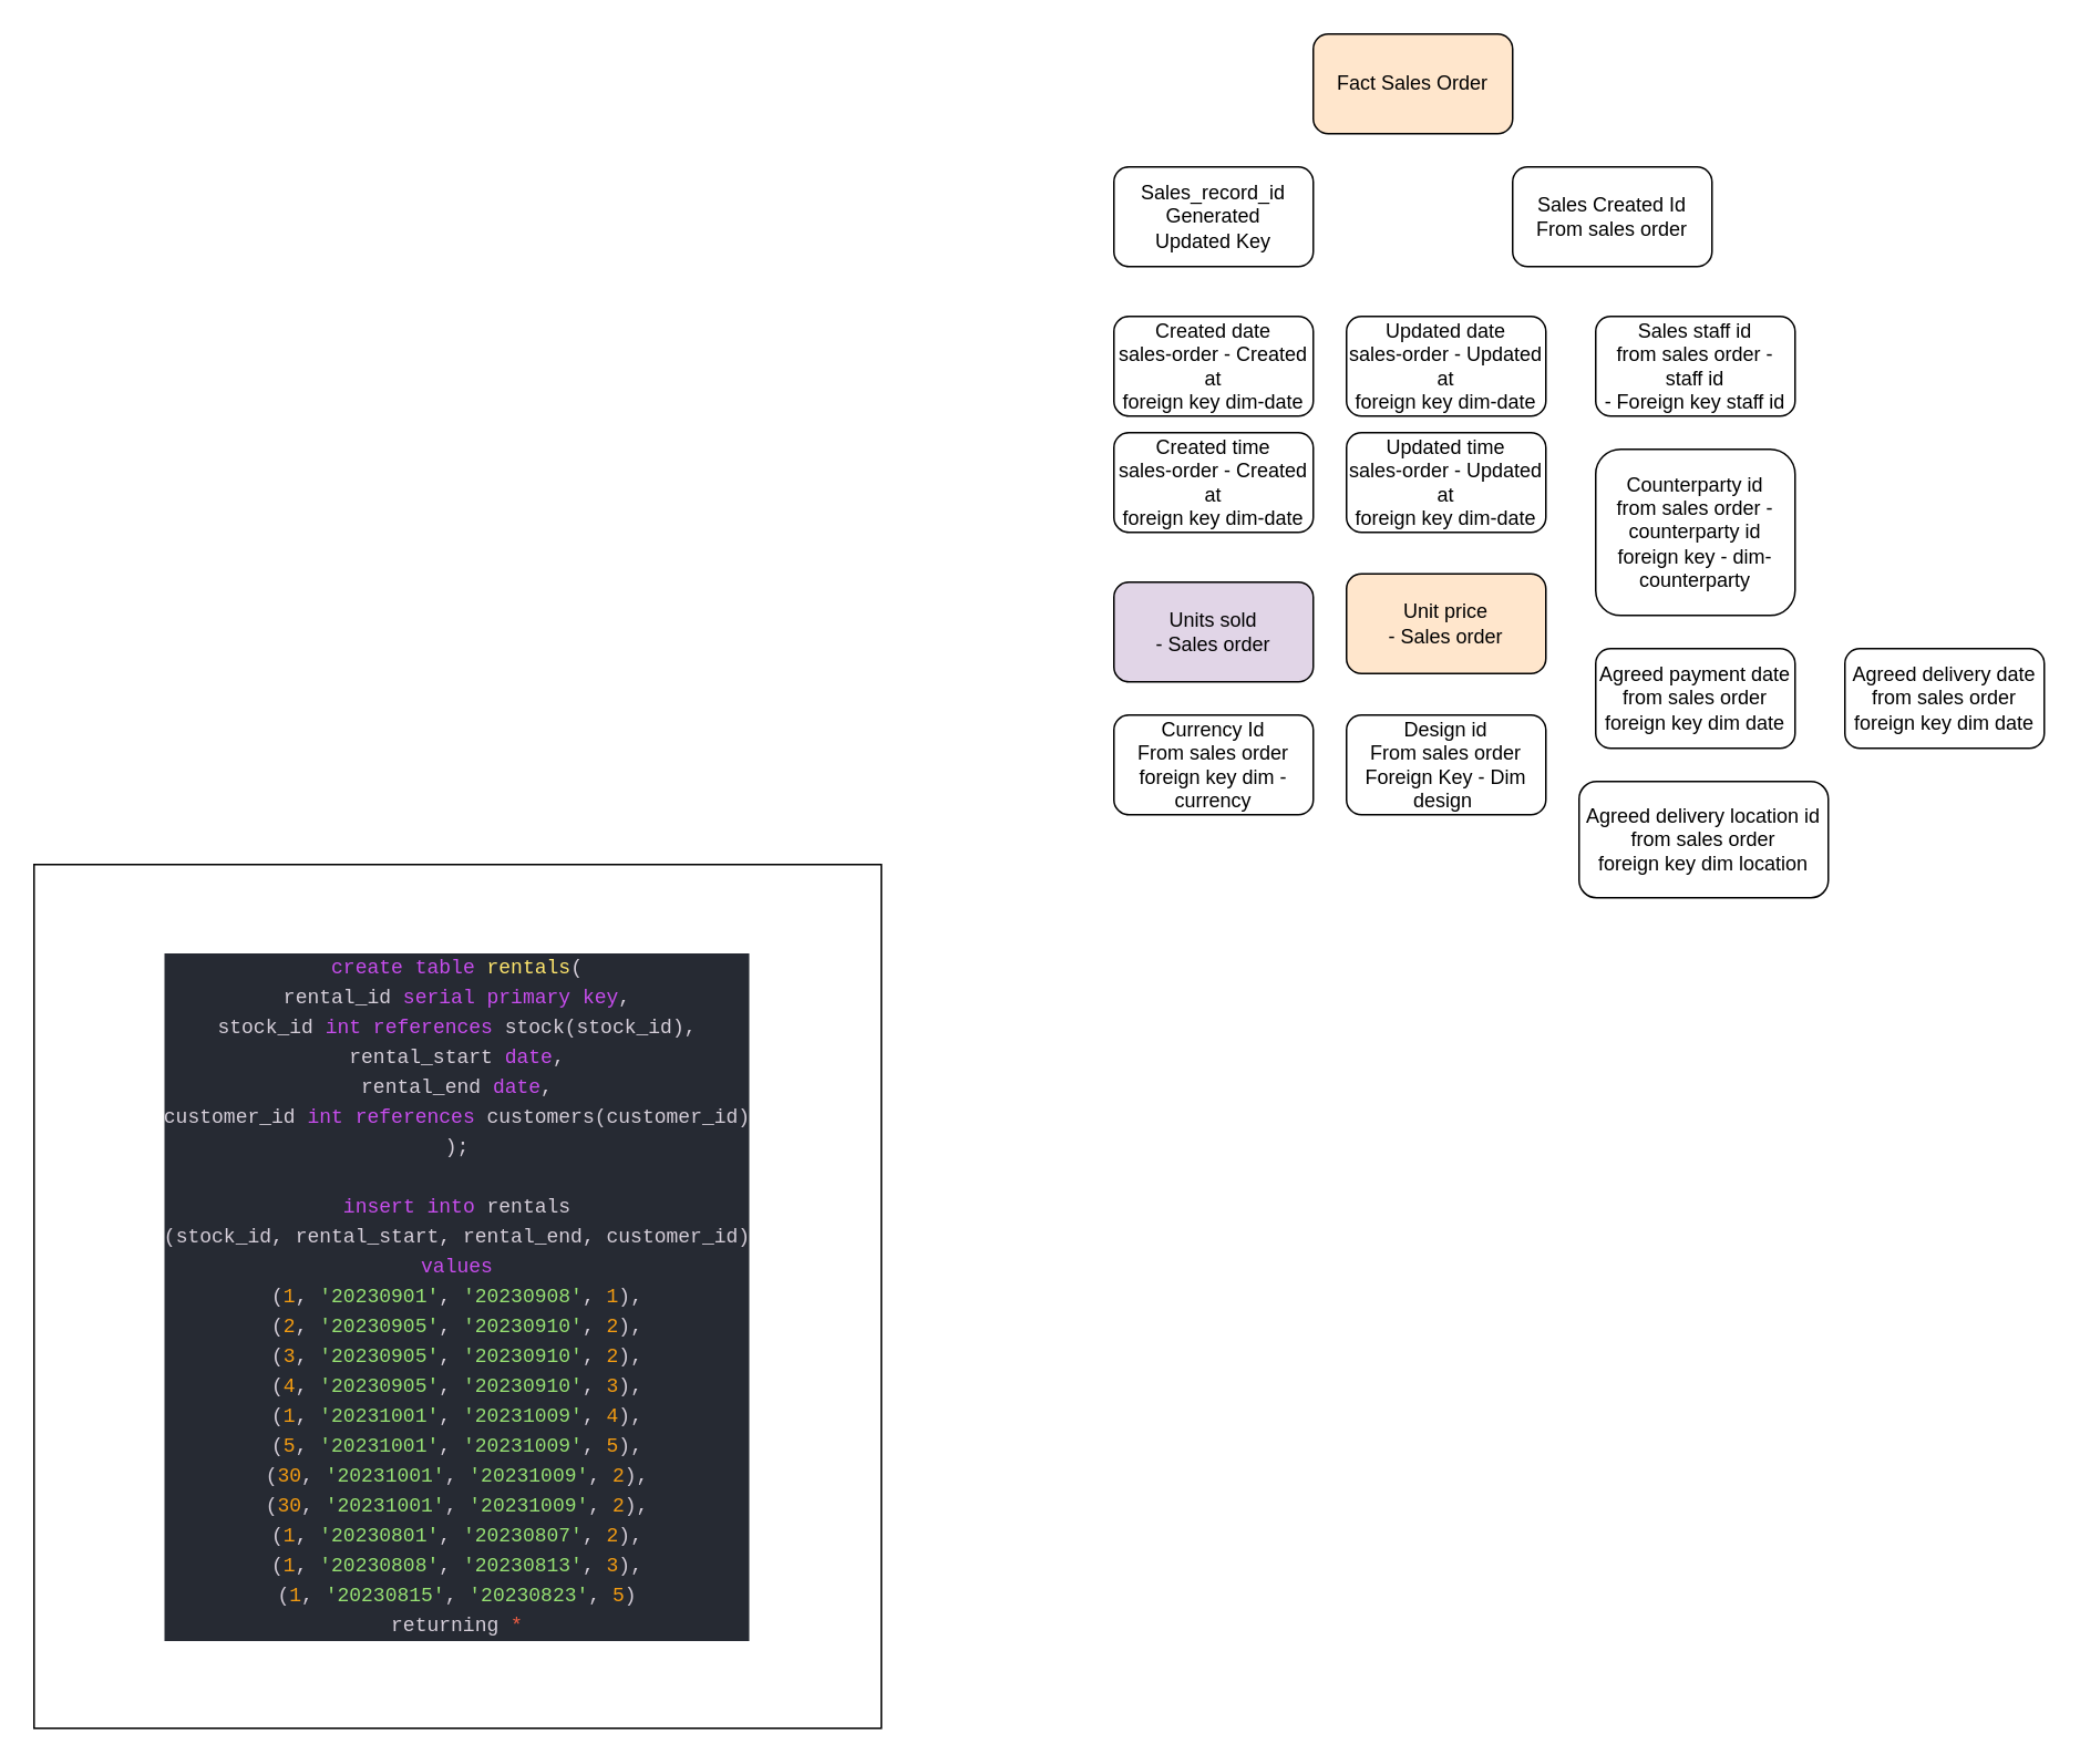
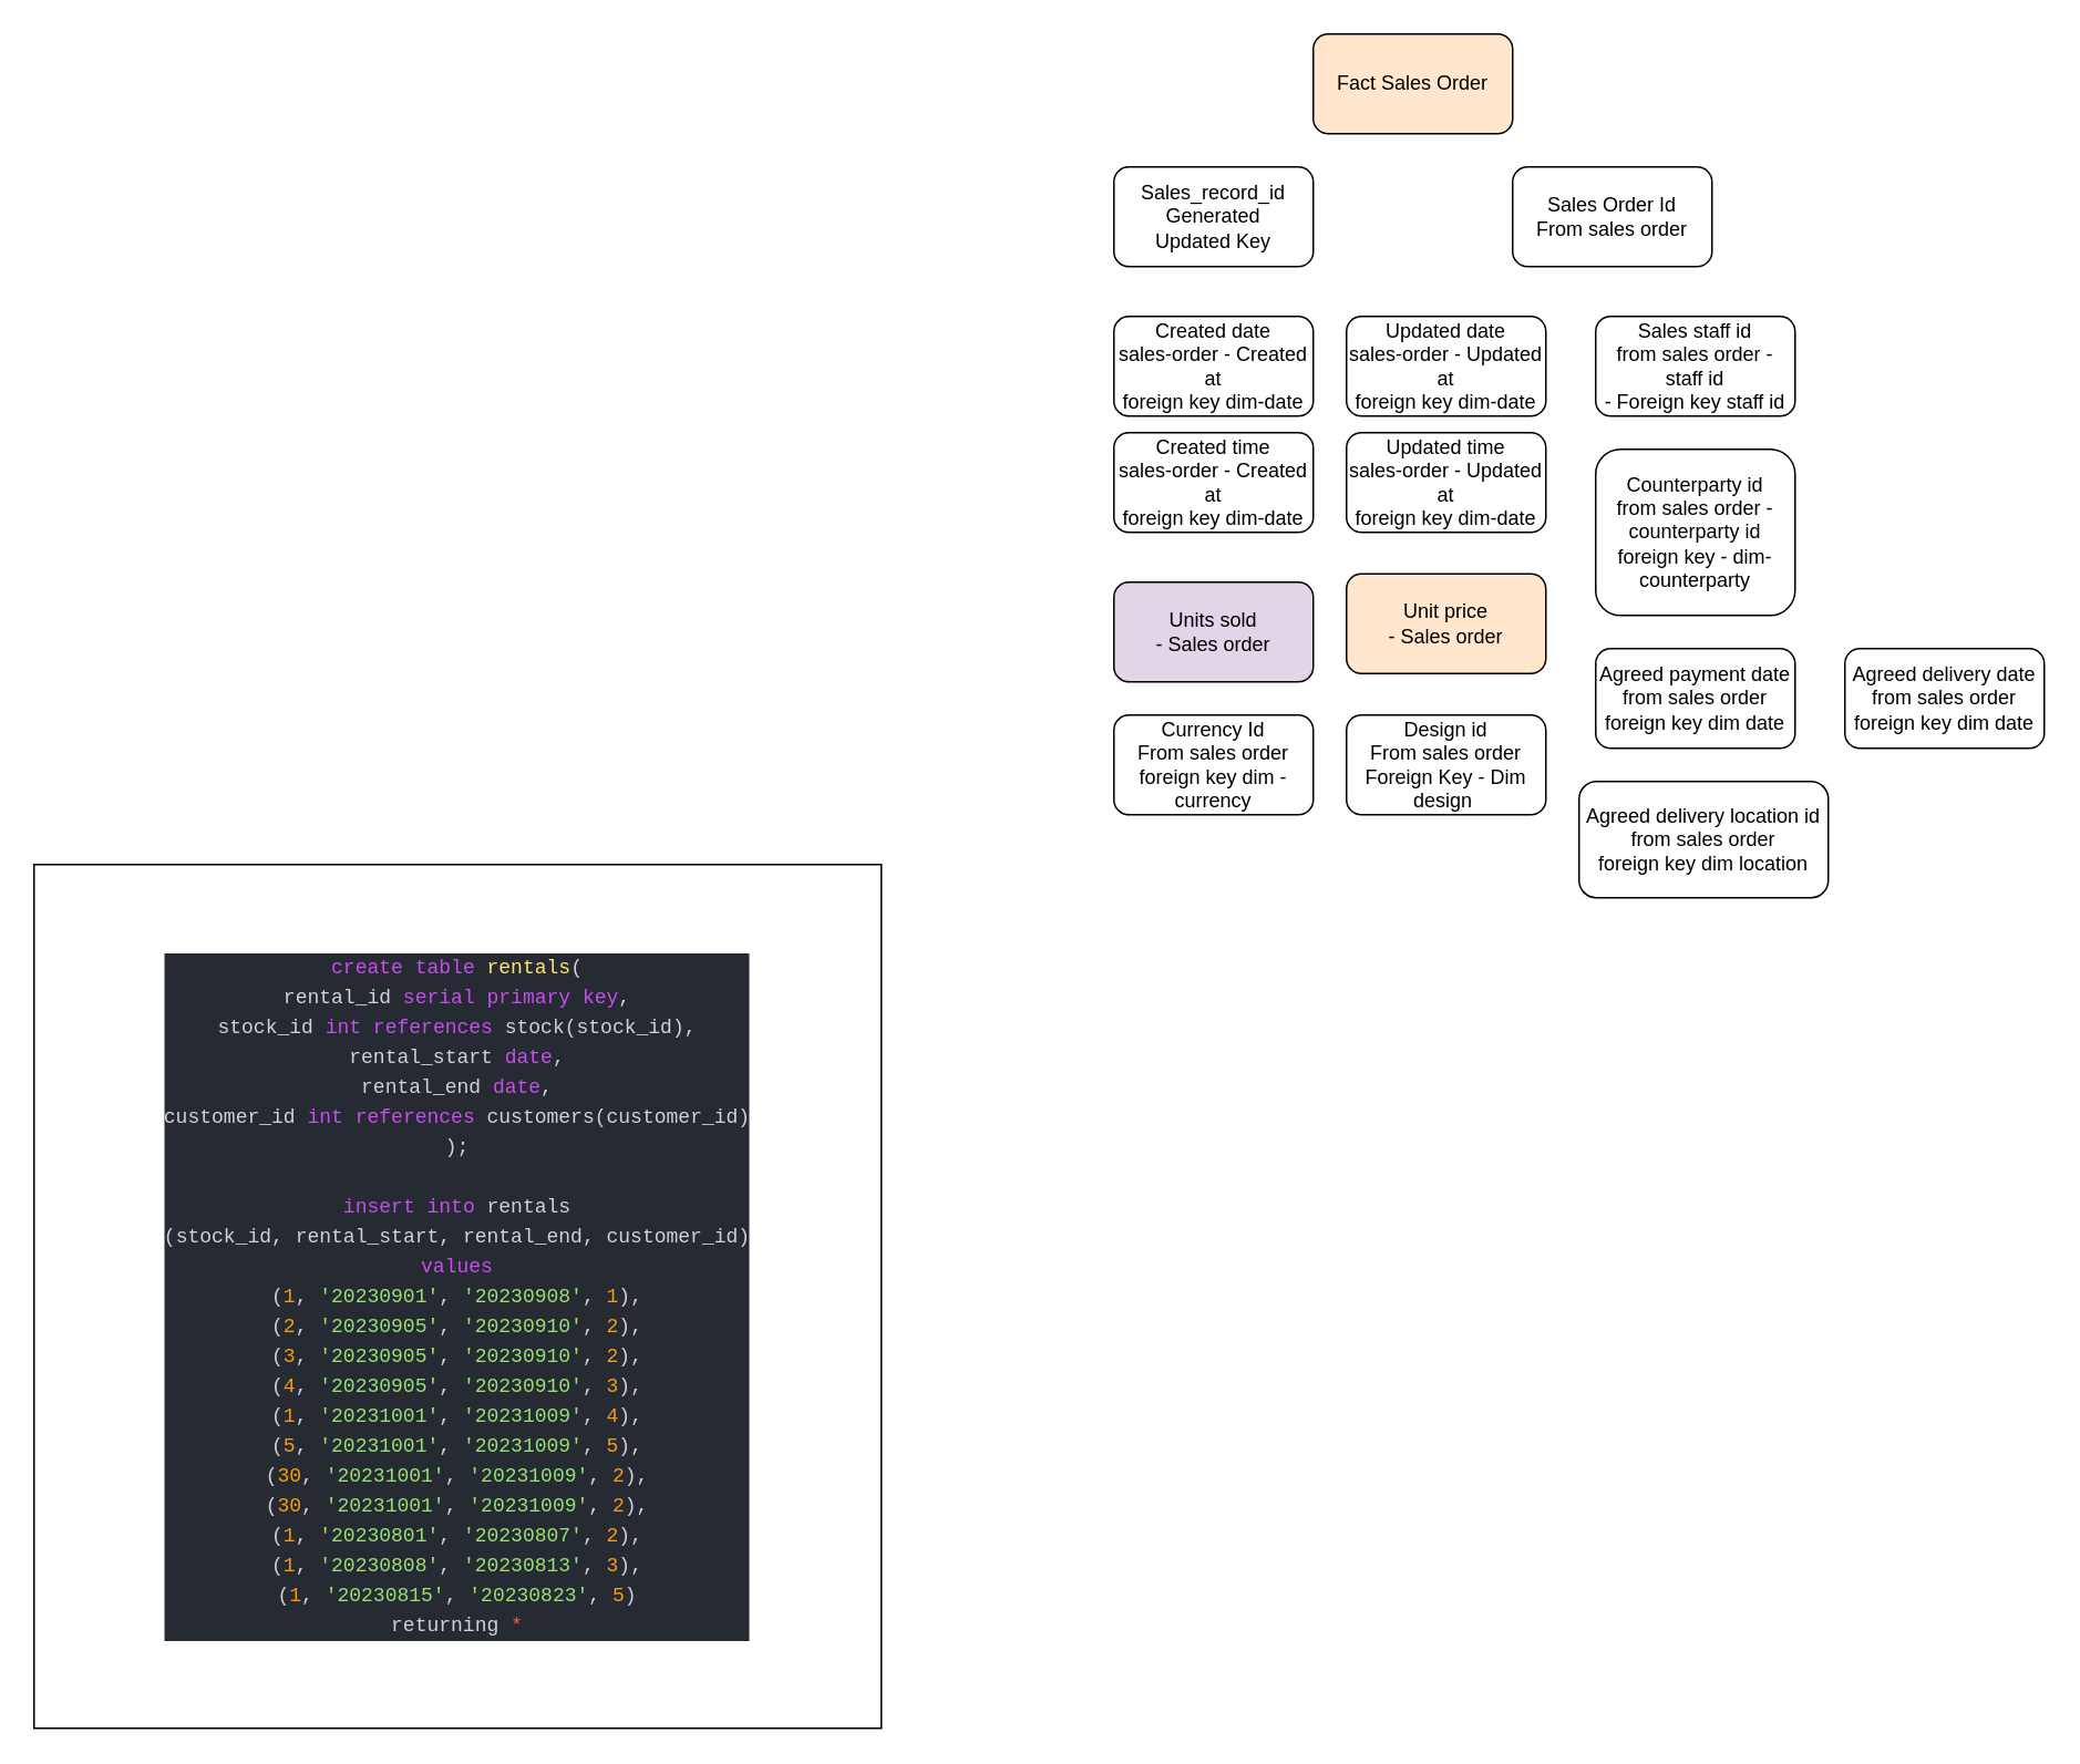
- <mxCell id="4" value="Sales Created Id&lt;br&gt;From sales order" style="whiteSpace=wrap;html=1;rounded=1;" vertex="1" parent="1"><mxGeometry x="910" y="100" width="120" height="60" as="geometry" /></mxCell>
+ <mxCell id="4" value="Sales Order Id&lt;br&gt;From sales order" style="whiteSpace=wrap;html=1;rounded=1;" vertex="1" parent="1"><mxGeometry x="910" y="100" width="120" height="60" as="geometry" /></mxCell>
